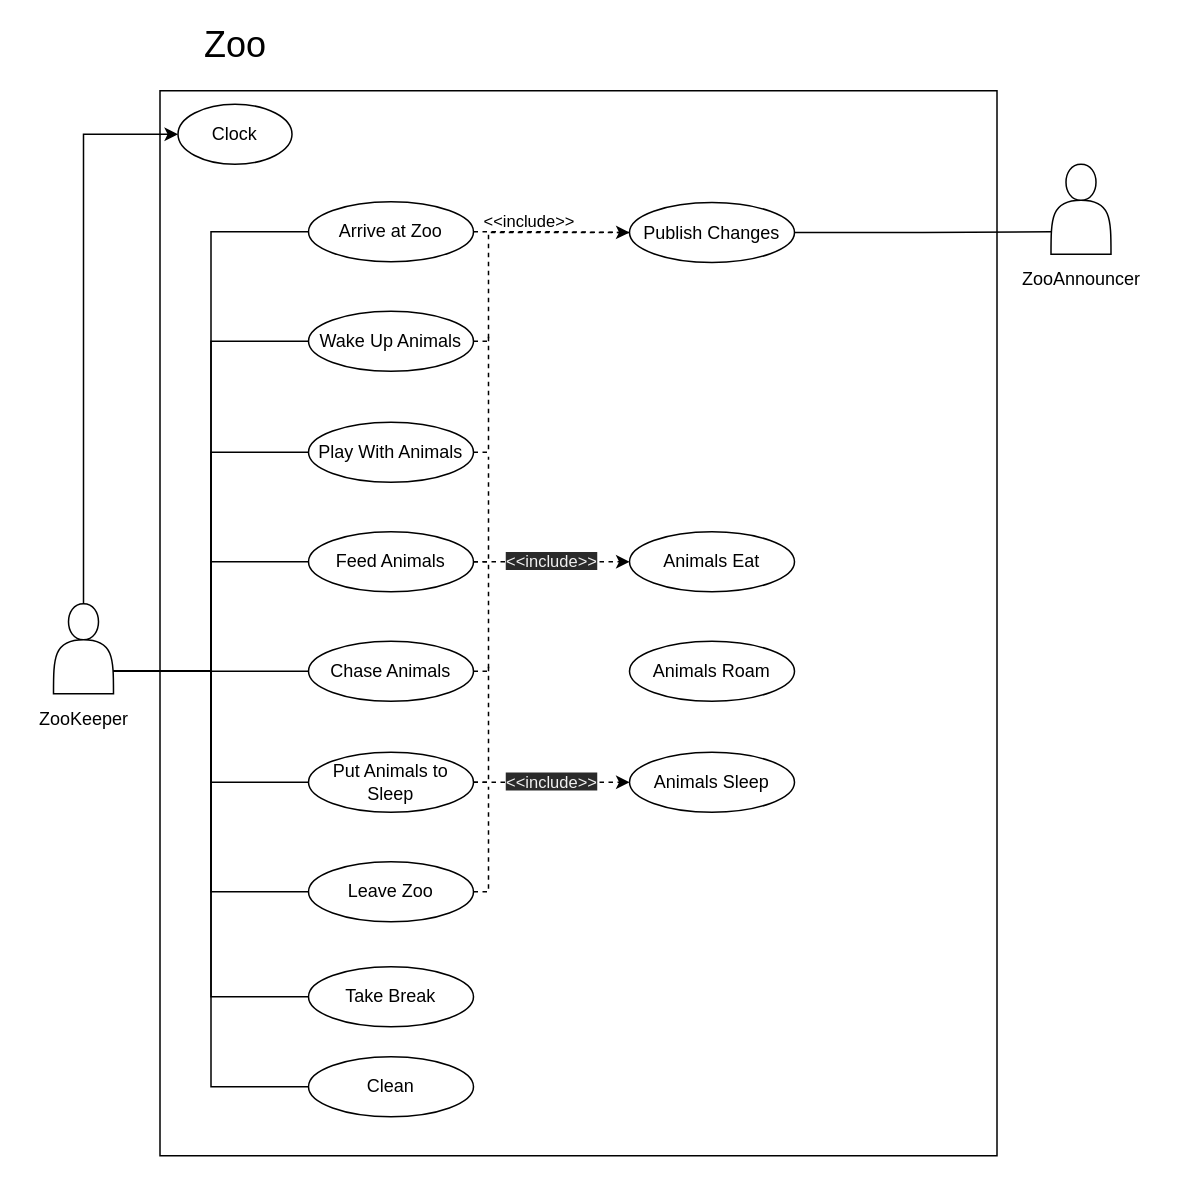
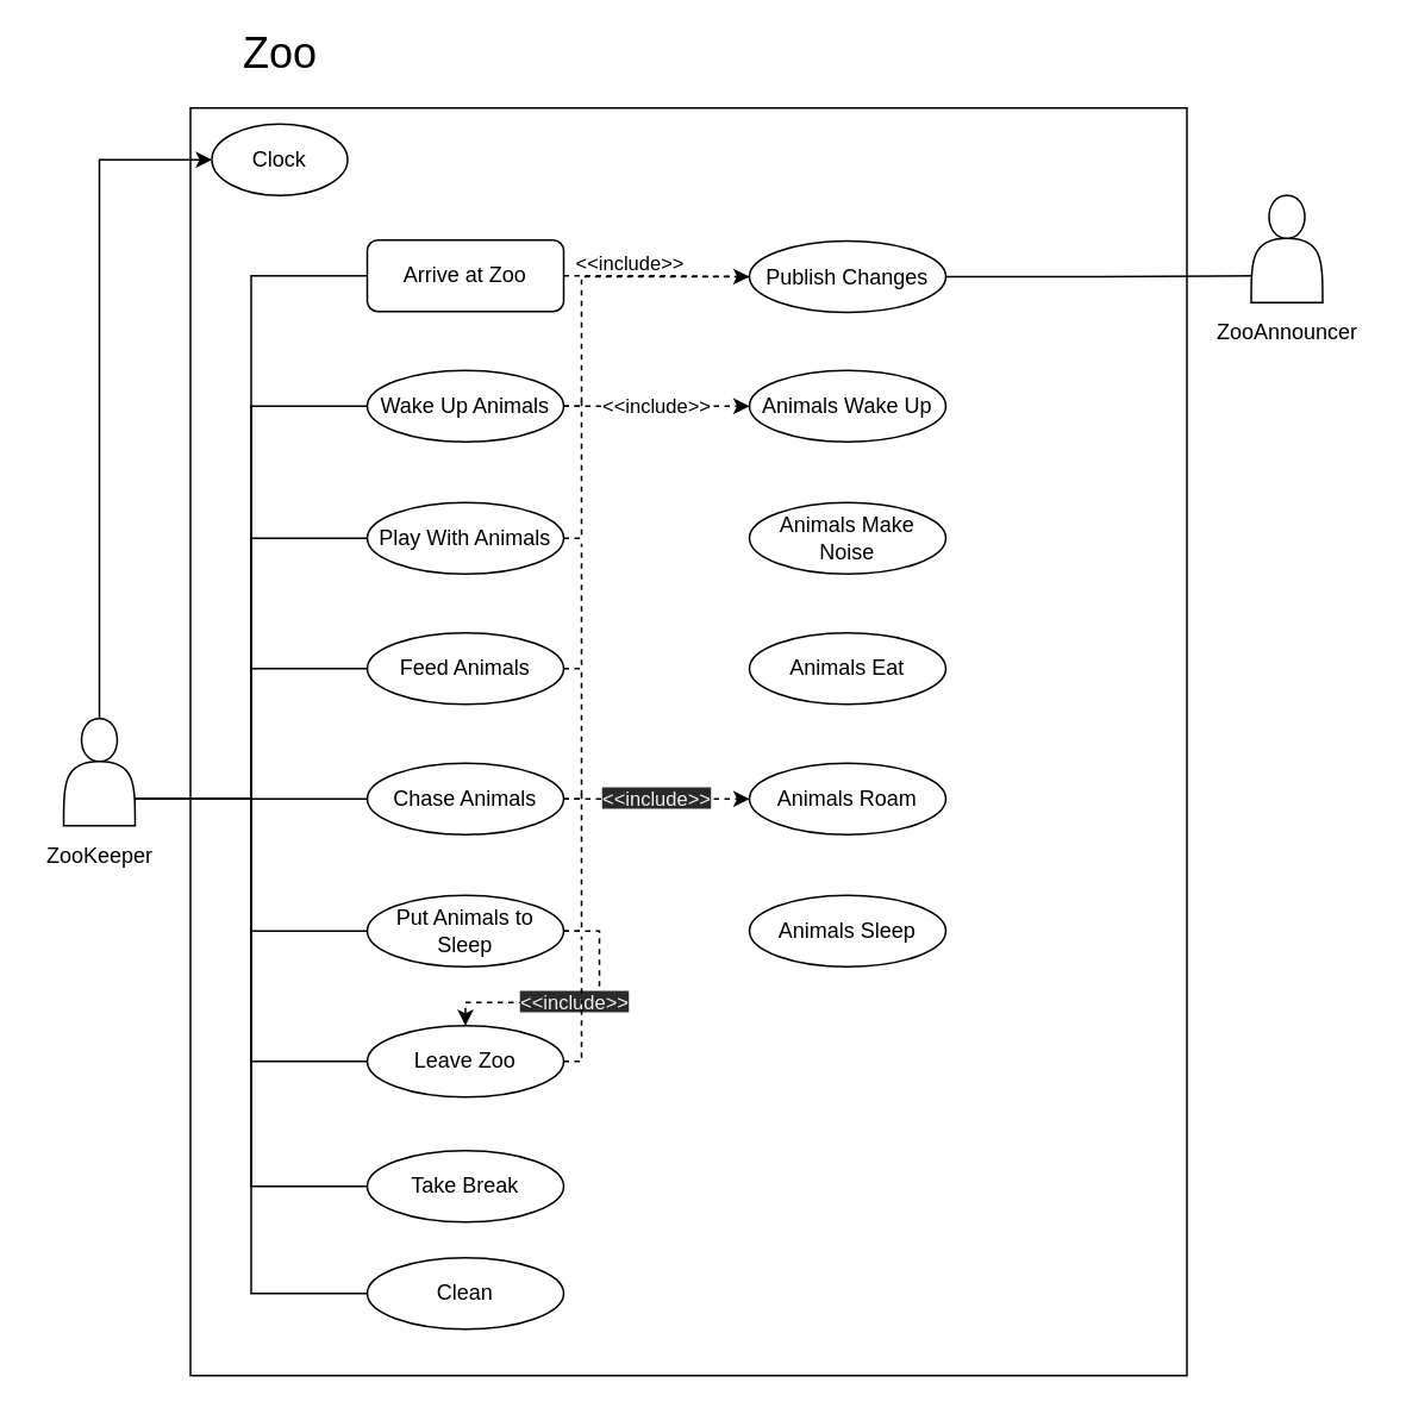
- <mxCell id="8" value="Arrive at Zoo" style="ellipse;whiteSpace=wrap;html=1;fillColor=none;" parent="1" vertex="1"><mxGeometry x="205" y="134" width="110" height="40" as="geometry" /></mxCell>
+ <mxCell id="8" value="Arrive at Zoo" style="whiteSpace=wrap;html=1;fillColor=none;rounded=1;" parent="1" vertex="1"><mxGeometry x="205" y="134" width="110" height="40" as="geometry" /></mxCell>
+ <mxCell id="9" value="&amp;lt;&amp;lt;include&amp;gt;&amp;gt;" style="edgeStyle=orthogonalEdgeStyle;rounded=0;orthogonalLoop=1;jettySize=auto;html=1;exitX=1;exitY=0.5;exitDx=0;exitDy=0;entryX=0;entryY=0.5;entryDx=0;entryDy=0;dashed=1;endArrow=classic;endFill=1;" parent="1" source="11" target="25" edge="1"><mxGeometry relative="1" as="geometry" /></mxCell>
+ <mxCell id="25" value="Animals Wake Up" style="ellipse;whiteSpace=wrap;html=1;fillColor=none;" parent="1" vertex="1"><mxGeometry x="419" y="207" width="110" height="40" as="geometry" /></mxCell>
+ <mxCell id="26" value="Animals Make Noise" style="ellipse;whiteSpace=wrap;html=1;fillColor=none;" parent="1" vertex="1"><mxGeometry x="419" y="281" width="110" height="40" as="geometry" /></mxCell>
- <mxCell id="14" value="&lt;meta http-equiv=&quot;content-type&quot; content=&quot;text/html; charset=utf-8&quot;&gt;&lt;span style=&quot;color: rgb(240, 240, 240); font-family: Helvetica; font-size: 11px; font-style: normal; font-variant-ligatures: normal; font-variant-caps: normal; font-weight: 400; letter-spacing: normal; orphans: 2; text-align: center; text-indent: 0px; text-transform: none; widows: 2; word-spacing: 0px; -webkit-text-stroke-width: 0px; background-color: rgb(42, 42, 42); text-decoration-style: initial; text-decoration-color: initial; float: none; display: inline !important;&quot;&gt;&amp;lt;&amp;lt;include&amp;gt;&amp;gt;&lt;/span&gt;" style="edgeStyle=orthogonalEdgeStyle;rounded=0;orthogonalLoop=1;jettySize=auto;html=1;exitX=1;exitY=0.5;exitDx=0;exitDy=0;entryX=0;entryY=0.5;entryDx=0;entryDy=0;dashed=1;endArrow=classic;endFill=1;" parent="1" source="16" target="27" edge="1"><mxGeometry relative="1" as="geometry" /></mxCell>
+ <mxCell id="17" value="&lt;meta http-equiv=&quot;content-type&quot; content=&quot;text/html; charset=utf-8&quot;&gt;&lt;span style=&quot;color: rgb(240, 240, 240); font-family: Helvetica; font-size: 11px; font-style: normal; font-variant-ligatures: normal; font-variant-caps: normal; font-weight: 400; letter-spacing: normal; orphans: 2; text-align: center; text-indent: 0px; text-transform: none; widows: 2; word-spacing: 0px; -webkit-text-stroke-width: 0px; background-color: rgb(42, 42, 42); text-decoration-style: initial; text-decoration-color: initial; float: none; display: inline !important;&quot;&gt;&amp;lt;&amp;lt;include&amp;gt;&amp;gt;&lt;/span&gt;" style="edgeStyle=orthogonalEdgeStyle;rounded=0;orthogonalLoop=1;jettySize=auto;html=1;exitX=1;exitY=0.5;exitDx=0;exitDy=0;dashed=1;endArrow=classic;endFill=1;" parent="1" source="19" target="28" edge="1"><mxGeometry relative="1" as="geometry" /></mxCell>
- <mxCell id="20" value="&lt;meta http-equiv=&quot;content-type&quot; content=&quot;text/html; charset=utf-8&quot;&gt;&lt;span style=&quot;color: rgb(240, 240, 240); font-family: Helvetica; font-size: 11px; font-style: normal; font-variant-ligatures: normal; font-variant-caps: normal; font-weight: 400; letter-spacing: normal; orphans: 2; text-align: center; text-indent: 0px; text-transform: none; widows: 2; word-spacing: 0px; -webkit-text-stroke-width: 0px; background-color: rgb(42, 42, 42); text-decoration-style: initial; text-decoration-color: initial; float: none; display: inline !important;&quot;&gt;&amp;lt;&amp;lt;include&amp;gt;&amp;gt;&lt;/span&gt;" style="edgeStyle=orthogonalEdgeStyle;rounded=0;orthogonalLoop=1;jettySize=auto;html=1;exitX=1;exitY=0.5;exitDx=0;exitDy=0;dashed=1;endArrow=classic;endFill=1;" parent="1" source="22" target="29" edge="1"><mxGeometry relative="1" as="geometry" /></mxCell>
+ <mxCell id="20" value="&lt;meta http-equiv=&quot;content-type&quot; content=&quot;text/html; charset=utf-8&quot;&gt;&lt;span style=&quot;color: rgb(240, 240, 240); font-family: Helvetica; font-size: 11px; font-style: normal; font-variant-ligatures: normal; font-variant-caps: normal; font-weight: 400; letter-spacing: normal; orphans: 2; text-align: center; text-indent: 0px; text-transform: none; widows: 2; word-spacing: 0px; -webkit-text-stroke-width: 0px; background-color: rgb(42, 42, 42); text-decoration-style: initial; text-decoration-color: initial; float: none; display: inline !important;&quot;&gt;&amp;lt;&amp;lt;include&amp;gt;&amp;gt;&lt;/span&gt;" style="edgeStyle=orthogonalEdgeStyle;rounded=0;orthogonalLoop=1;jettySize=auto;html=1;exitX=1;exitY=0.5;exitDx=0;exitDy=0;dashed=1;endArrow=classic;endFill=1;" parent="1" source="22" target="24" edge="1"><mxGeometry relative="1" as="geometry" /></mxCell>
